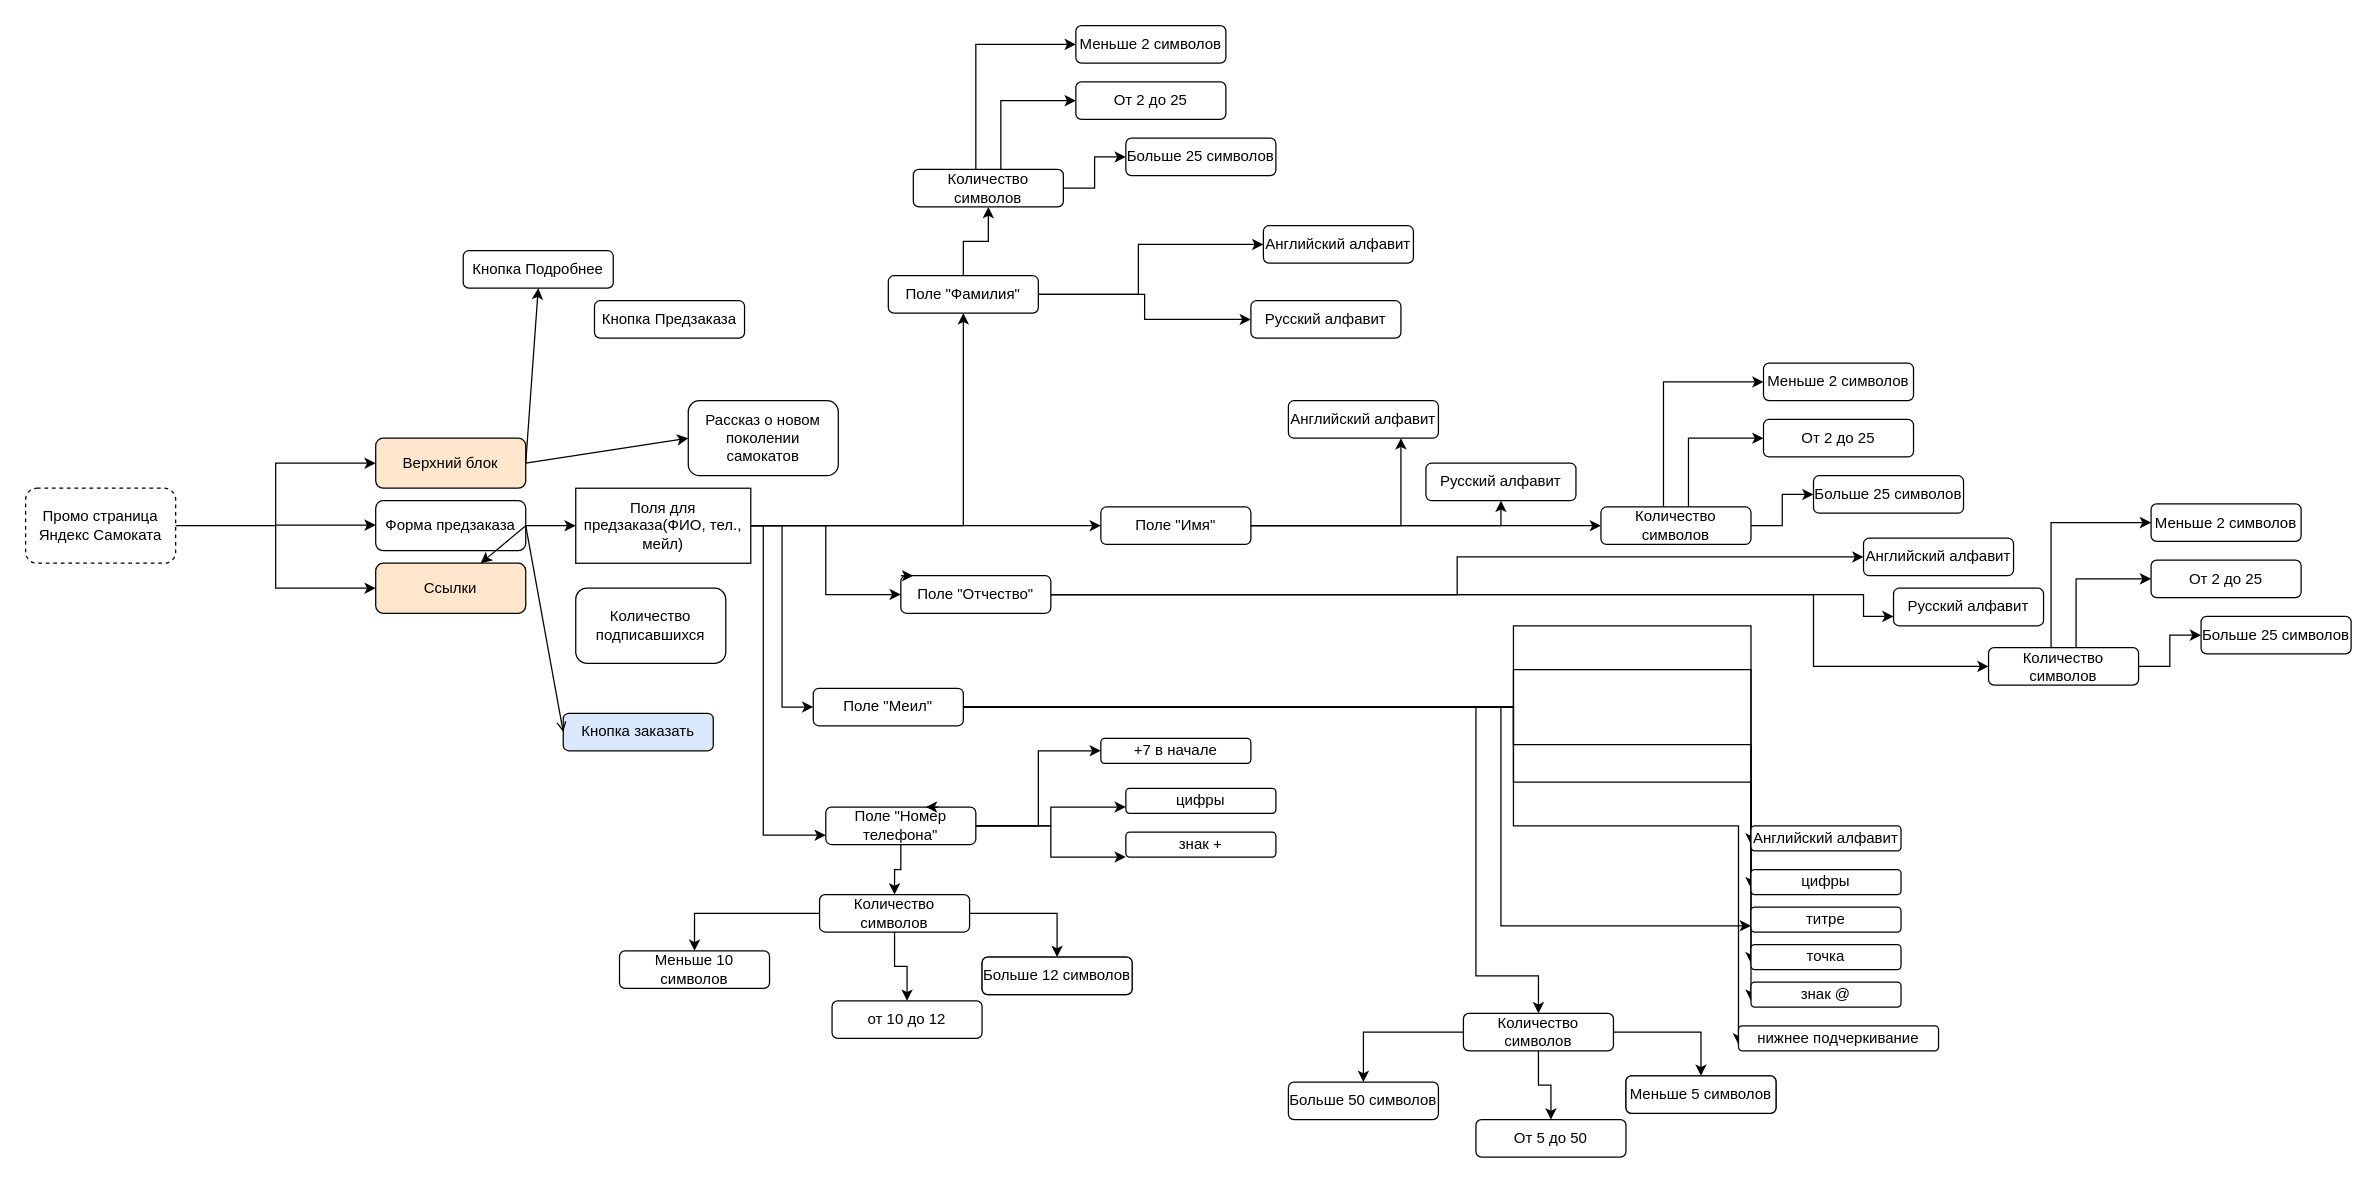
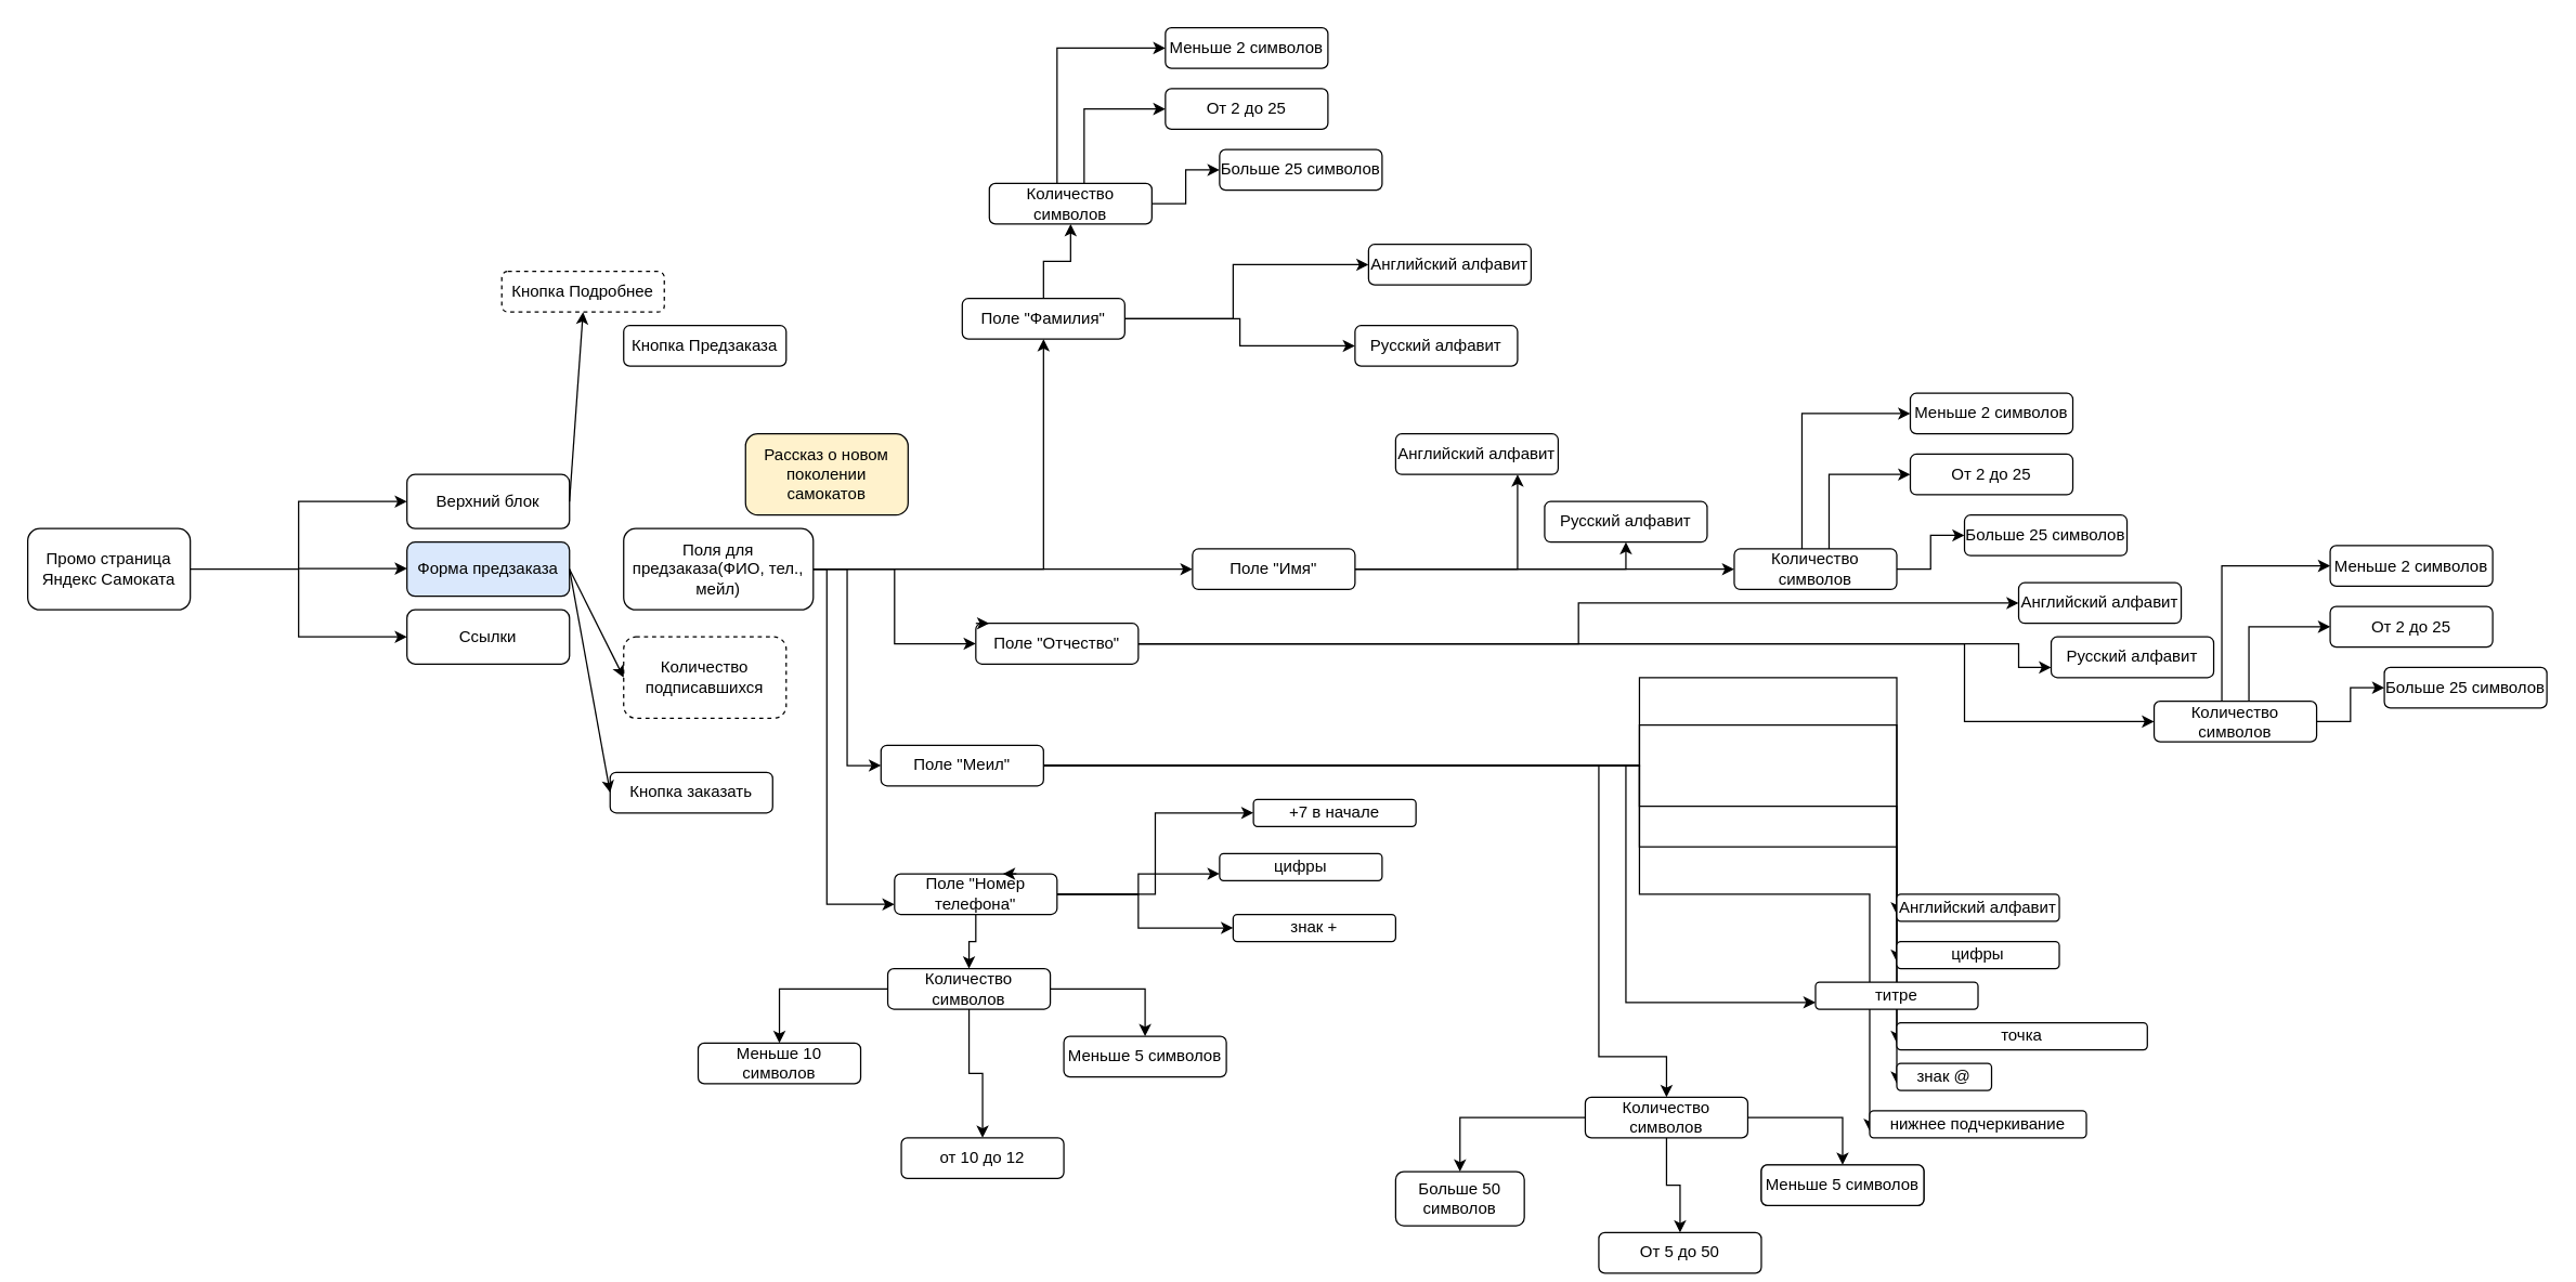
- <mxCell id="13" value="Кнопка Подробнее" style="rounded=1;whiteSpace=wrap;html=1;" vertex="1" parent="1"><mxGeometry x="370" y="200" width="120" height="30" as="geometry" /></mxCell>
+ <mxCell id="13" value="Кнопка Подробнее" style="rounded=1;whiteSpace=wrap;html=1;dashed=1;" vertex="1" parent="1"><mxGeometry x="370" y="200" width="120" height="30" as="geometry" /></mxCell>
- <mxCell id="10" value="Кнопка Предзаказа" style="rounded=1;whiteSpace=wrap;html=1;" vertex="1" parent="1"><mxGeometry x="475" y="240" width="120" height="30" as="geometry" /></mxCell>
+ <mxCell id="10" value="Кнопка Предзаказа" style="rounded=1;whiteSpace=wrap;html=1;" vertex="1" parent="1"><mxGeometry x="460" y="240" width="120" height="30" as="geometry" /></mxCell>
- <mxCell id="11" value="Рассказ о новом поколении самокатов" style="rounded=1;whiteSpace=wrap;html=1;" vertex="1" parent="1"><mxGeometry x="550" y="320" width="120" height="60" as="geometry" /></mxCell>
+ <mxCell id="11" value="Рассказ о новом поколении самокатов" style="rounded=1;whiteSpace=wrap;html=1;fillColor=#fff2cc;" vertex="1" parent="1"><mxGeometry x="550" y="320" width="120" height="60" as="geometry" /></mxCell>
- <mxCell id="12" value="" style="endArrow=classic;html=1;rounded=0;entryX=0;entryY=0.5;entryDx=0;entryDy=0;exitX=1;exitY=0.5;exitDx=0;exitDy=0;" edge="1" parent="1" source="9" target="11"><mxGeometry width="50" height="50" relative="1" as="geometry"><mxPoint x="330" y="510" as="sourcePoint" /><mxPoint x="380" y="460" as="targetPoint" /></mxGeometry></mxCell>
- <mxCell id="9" value="Верхний блок" style="rounded=1;whiteSpace=wrap;html=1;fillColor=#ffe6cc;" vertex="1" parent="1"><mxGeometry x="300" y="350" width="120" height="40" as="geometry" /></mxCell>
+ <mxCell id="9" value="Верхний блок" style="rounded=1;whiteSpace=wrap;html=1;" vertex="1" parent="1"><mxGeometry x="300" y="350" width="120" height="40" as="geometry" /></mxCell>
- <mxCell id="2" value="Промо страница Яндекс Самоката" style="rounded=1;whiteSpace=wrap;html=1;dashed=1;" vertex="1" parent="1"><mxGeometry x="20" y="390" width="120" height="60" as="geometry" /></mxCell>
+ <mxCell id="2" value="Промо страница Яндекс Самоката" style="rounded=1;whiteSpace=wrap;html=1;" vertex="1" parent="1"><mxGeometry x="20" y="390" width="120" height="60" as="geometry" /></mxCell>
- <mxCell id="8" value="Форма предзаказа" style="rounded=1;whiteSpace=wrap;html=1;" vertex="1" parent="1"><mxGeometry x="300" y="400" width="120" height="40" as="geometry" /></mxCell>
+ <mxCell id="8" value="Форма предзаказа" style="rounded=1;whiteSpace=wrap;html=1;fillColor=#dae8fc;" vertex="1" parent="1"><mxGeometry x="300" y="400" width="120" height="40" as="geometry" /></mxCell>
- <mxCell id="22" value="" style="endArrow=classic;html=1;rounded=0;entryX=0;entryY=0.5;entryDx=0;entryDy=0;exitX=1;exitY=0.5;exitDx=0;exitDy=0;" edge="1" parent="1" source="8" target="20"><mxGeometry width="50" height="50" relative="1" as="geometry"><mxPoint x="330" y="490" as="sourcePoint" /><mxPoint x="380" y="440" as="targetPoint" /></mxGeometry></mxCell>
- <mxCell id="20" value="Поля для предзаказа(ФИО, тел., мейл)" style="whiteSpace=wrap;html=1;rounded=0;" vertex="1" parent="1"><mxGeometry x="460" y="390" width="140" height="60" as="geometry" /></mxCell>
+ <mxCell id="20" value="Поля для предзаказа(ФИО, тел., мейл)" style="rounded=1;whiteSpace=wrap;html=1;" vertex="1" parent="1"><mxGeometry x="460" y="390" width="140" height="60" as="geometry" /></mxCell>
- <mxCell id="23" value="" style="endArrow=classic;html=1;rounded=0;exitX=1;exitY=0.5;exitDx=0;exitDy=0;" edge="1" parent="1" source="8" target="7"><mxGeometry width="50" height="50" relative="1" as="geometry"><mxPoint x="330" y="490" as="sourcePoint" /><mxPoint x="380" y="440" as="targetPoint" /></mxGeometry></mxCell>
+ <mxCell id="23" value="" style="endArrow=classic;html=1;rounded=0;entryX=0;entryY=0.5;entryDx=0;entryDy=0;exitX=1;exitY=0.5;exitDx=0;exitDy=0;" edge="1" parent="1" source="8" target="21"><mxGeometry width="50" height="50" relative="1" as="geometry"><mxPoint x="330" y="490" as="sourcePoint" /><mxPoint x="380" y="440" as="targetPoint" /></mxGeometry></mxCell>
- <mxCell id="7" value="Ссылки" style="rounded=1;whiteSpace=wrap;html=1;fillColor=#ffe6cc;" vertex="1" parent="1"><mxGeometry x="300" y="450" width="120" height="40" as="geometry" /></mxCell>
+ <mxCell id="7" value="Ссылки" style="rounded=1;whiteSpace=wrap;html=1;" vertex="1" parent="1"><mxGeometry x="300" y="450" width="120" height="40" as="geometry" /></mxCell>
- <mxCell id="21" value="Количество подписавшихся" style="rounded=1;whiteSpace=wrap;html=1;" vertex="1" parent="1"><mxGeometry x="460" y="470" width="120" height="60" as="geometry" /></mxCell>
+ <mxCell id="21" value="Количество подписавшихся" style="rounded=1;whiteSpace=wrap;html=1;dashed=1;" vertex="1" parent="1"><mxGeometry x="460" y="470" width="120" height="60" as="geometry" /></mxCell>
- <mxCell id="65" value="" style="endArrow=open;html=1;rounded=0;exitX=1;exitY=0.5;exitDx=0;exitDy=0;entryX=0;entryY=0.5;entryDx=0;entryDy=0;" edge="1" parent="1" source="8" target="49"><mxGeometry width="50" height="50" relative="1" as="geometry"><mxPoint x="590" y="600" as="sourcePoint" /><mxPoint x="640" y="550" as="targetPoint" /></mxGeometry></mxCell>
+ <mxCell id="65" value="" style="endArrow=classic;html=1;rounded=0;exitX=1;exitY=0.5;exitDx=0;exitDy=0;entryX=0;entryY=0.5;entryDx=0;entryDy=0;" edge="1" parent="1" source="8" target="49"><mxGeometry width="50" height="50" relative="1" as="geometry"><mxPoint x="590" y="600" as="sourcePoint" /><mxPoint x="640" y="550" as="targetPoint" /></mxGeometry></mxCell>
- <mxCell id="49" value="Кнопка заказать" style="rounded=1;whiteSpace=wrap;html=1;fillColor=#dae8fc;" vertex="1" parent="1"><mxGeometry x="450" y="570" width="120" height="30" as="geometry" /></mxCell>
+ <mxCell id="49" value="Кнопка заказать" style="rounded=1;whiteSpace=wrap;html=1;" vertex="1" parent="1"><mxGeometry x="450" y="570" width="120" height="30" as="geometry" /></mxCell>
- <mxCell id="103" value="+7 в начале" style="rounded=1;whiteSpace=wrap;html=1;" vertex="1" parent="1"><mxGeometry x="880" y="590" width="120" height="20" as="geometry" /></mxCell>
+ <mxCell id="103" value="+7 в начале" style="rounded=1;whiteSpace=wrap;html=1;" vertex="1" parent="1"><mxGeometry x="925" y="590" width="120" height="20" as="geometry" /></mxCell>
- <mxCell id="64" value="знак +" style="rounded=1;whiteSpace=wrap;html=1;" vertex="1" parent="1"><mxGeometry x="900" y="665" width="120" height="20" as="geometry" /></mxCell>
+ <mxCell id="64" value="знак +" style="rounded=1;whiteSpace=wrap;html=1;" vertex="1" parent="1"><mxGeometry x="910" y="675" width="120" height="20" as="geometry" /></mxCell>
- <mxCell id="59" value="титре" style="rounded=1;whiteSpace=wrap;html=1;" vertex="1" parent="1"><mxGeometry x="1400" y="725" width="120" height="20" as="geometry" /></mxCell>
+ <mxCell id="59" value="титре" style="rounded=1;whiteSpace=wrap;html=1;" vertex="1" parent="1"><mxGeometry x="1340" y="725" width="120" height="20" as="geometry" /></mxCell>
- <mxCell id="58" value="точка" style="rounded=1;whiteSpace=wrap;html=1;" vertex="1" parent="1"><mxGeometry x="1400" y="755" width="120" height="20" as="geometry" /></mxCell>
+ <mxCell id="58" value="точка" style="rounded=1;whiteSpace=wrap;html=1;" vertex="1" parent="1"><mxGeometry x="1400" y="755" width="185" height="20" as="geometry" /></mxCell>
- <mxCell id="101" value="Меньше 10 символов" style="whiteSpace=wrap;html=1;rounded=1;" vertex="1" parent="1"><mxGeometry x="495" y="760" width="120" height="30" as="geometry" /></mxCell>
+ <mxCell id="101" value="Меньше 10 символов" style="whiteSpace=wrap;html=1;rounded=1;" vertex="1" parent="1"><mxGeometry x="515" y="770" width="120" height="30" as="geometry" /></mxCell>
- <mxCell id="102" value="Больше 12 символов" style="whiteSpace=wrap;html=1;rounded=1;" vertex="1" parent="1"><mxGeometry x="785" y="765" width="120" height="30" as="geometry" /></mxCell>
- <mxCell id="61" value="знак @" style="rounded=1;whiteSpace=wrap;html=1;" vertex="1" parent="1"><mxGeometry x="1400" y="785" width="120" height="20" as="geometry" /></mxCell>
+ <mxCell id="61" value="знак @" style="rounded=1;whiteSpace=wrap;html=1;" vertex="1" parent="1"><mxGeometry x="1400" y="785" width="70" height="20" as="geometry" /></mxCell>
- <mxCell id="100" value="от 10 до 12" style="whiteSpace=wrap;html=1;rounded=1;" vertex="1" parent="1"><mxGeometry x="665" y="800" width="120" height="30" as="geometry" /></mxCell>
+ <mxCell id="100" value="от 10 до 12" style="whiteSpace=wrap;html=1;rounded=1;" vertex="1" parent="1"><mxGeometry x="665" y="840" width="120" height="30" as="geometry" /></mxCell>
- <mxCell id="62" value="нижнее подчеркивание" style="rounded=1;whiteSpace=wrap;html=1;" vertex="1" parent="1"><mxGeometry x="1390" y="820" width="160" height="20" as="geometry" /></mxCell>
+ <mxCell id="62" value="нижнее подчеркивание" style="rounded=1;whiteSpace=wrap;html=1;" vertex="1" parent="1"><mxGeometry x="1380" y="820" width="160" height="20" as="geometry" /></mxCell>
- <mxCell id="93" value="Больше 50 символов" style="whiteSpace=wrap;html=1;rounded=1;" vertex="1" parent="1"><mxGeometry x="1030" y="865" width="120" height="30" as="geometry" /></mxCell>
+ <mxCell id="93" value="Больше 50 символов" style="whiteSpace=wrap;html=1;rounded=1;" vertex="1" parent="1"><mxGeometry x="1030" y="865" width="95" height="40" as="geometry" /></mxCell>
- <mxCell id="92" value="От 5 до 50" style="whiteSpace=wrap;html=1;rounded=1;" vertex="1" parent="1"><mxGeometry x="1180" y="895" width="120" height="30" as="geometry" /></mxCell>
+ <mxCell id="92" value="От 5 до 50" style="whiteSpace=wrap;html=1;rounded=1;" vertex="1" parent="1"><mxGeometry x="1180" y="910" width="120" height="30" as="geometry" /></mxCell>
